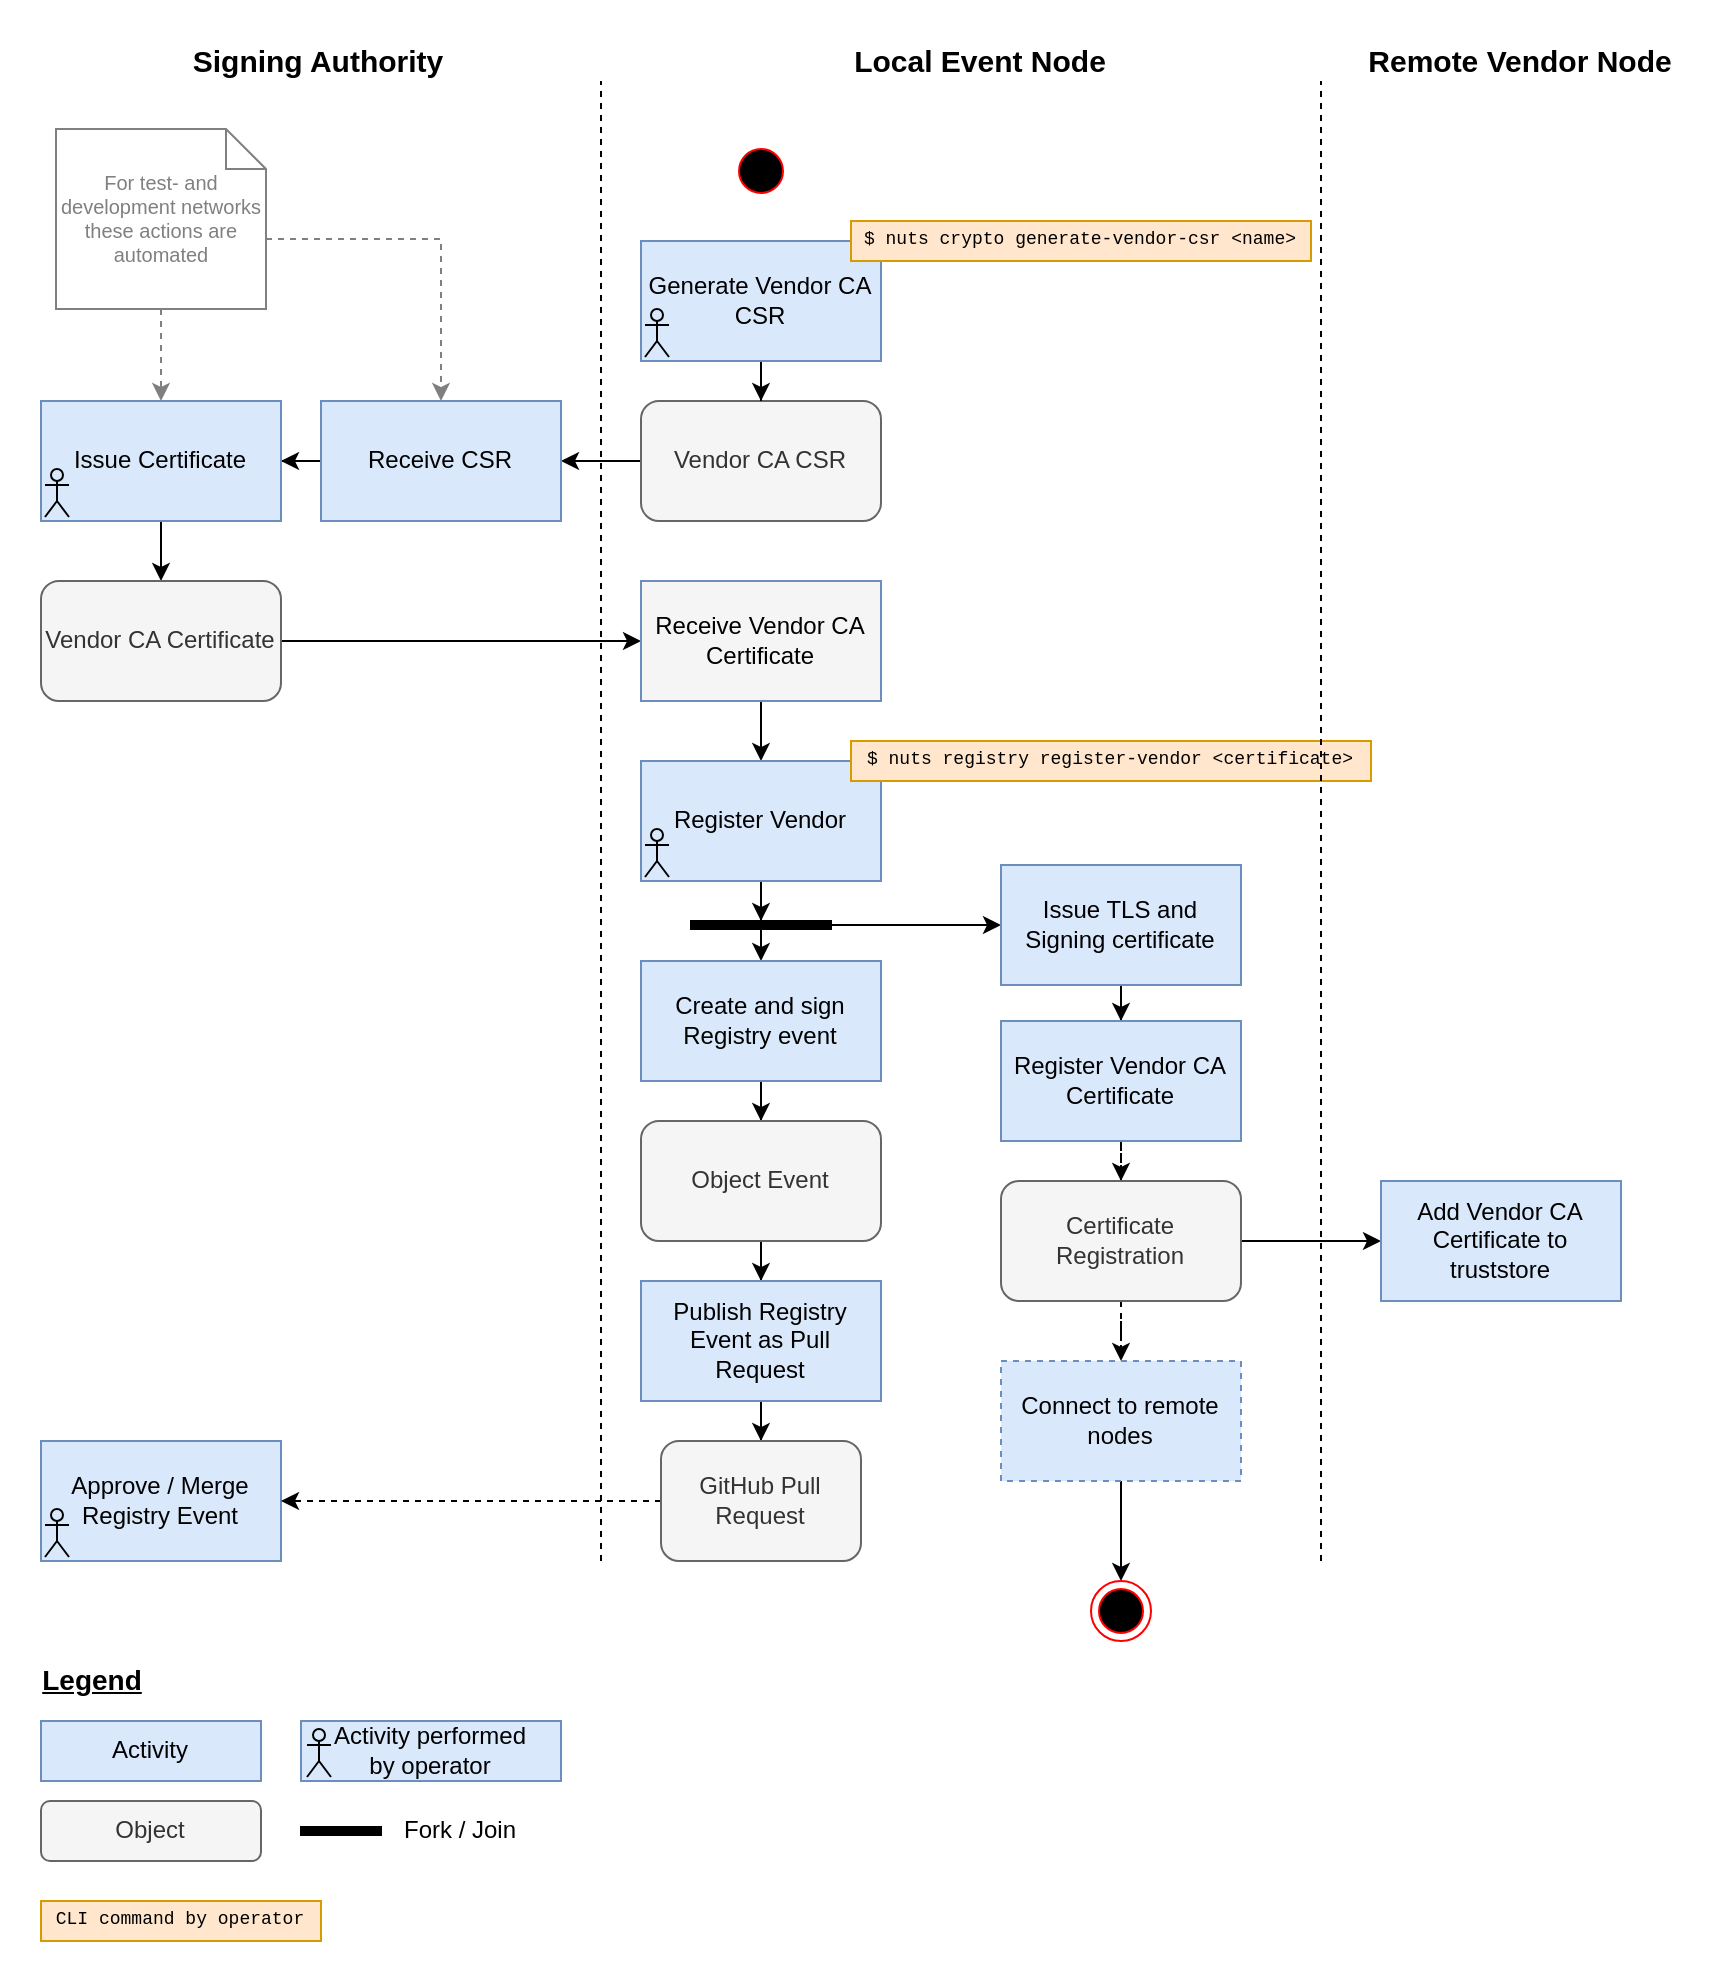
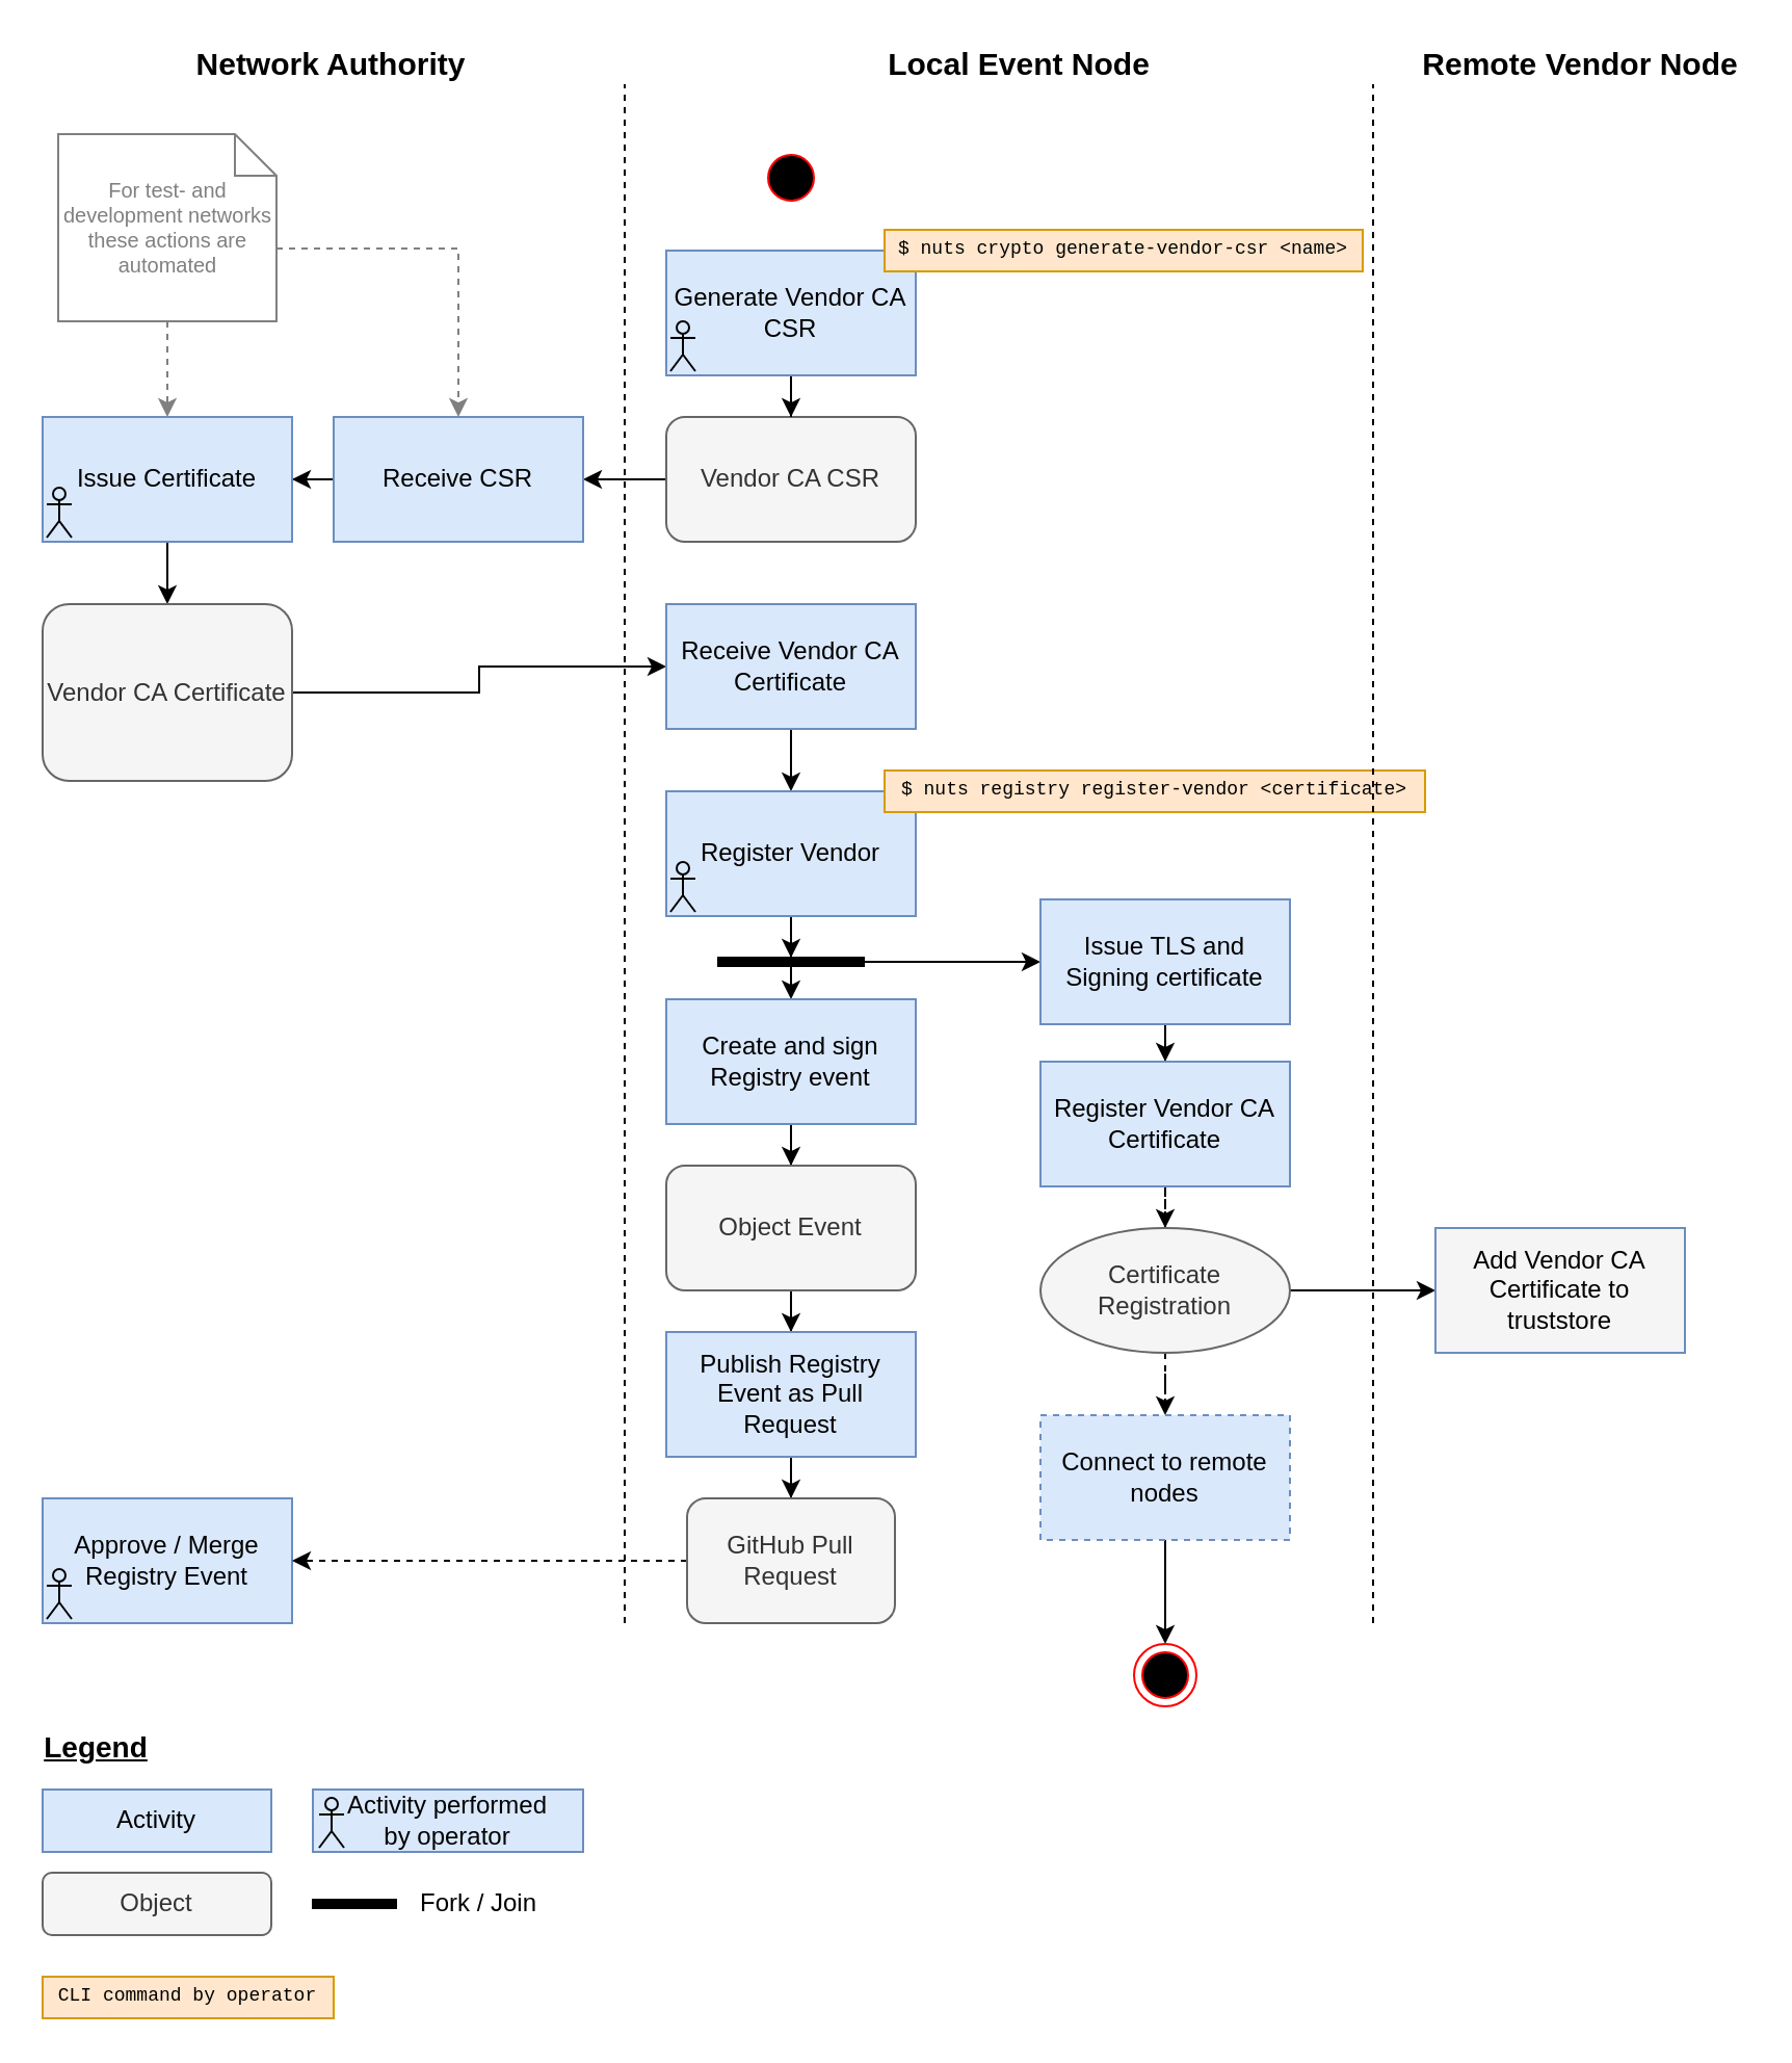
- <mxCell id="12" value="Signing Authority" style="text;html=1;strokeColor=none;fillColor=none;align=center;verticalAlign=middle;whiteSpace=wrap;rounded=0;fontStyle=1;fontSize=15;" parent="1" vertex="1"><mxGeometry x="89" y="20" width="140" height="20" as="geometry" /></mxCell>
+ <mxCell id="12" value="Network Authority" style="text;html=1;strokeColor=none;fillColor=none;align=center;verticalAlign=middle;whiteSpace=wrap;rounded=0;fontStyle=1;fontSize=15;" parent="1" vertex="1"><mxGeometry x="89" y="20" width="140" height="20" as="geometry" /></mxCell>
- <mxCell id="19" value="Vendor CA Certificate" style="rounded=1;whiteSpace=wrap;html=1;fillColor=#f5f5f5;strokeColor=#666666;fontColor=#333333;" parent="1" vertex="1"><mxGeometry x="20" y="290" width="120" height="60" as="geometry" /></mxCell>
+ <mxCell id="19" value="Vendor CA Certificate" style="rounded=1;whiteSpace=wrap;html=1;fillColor=#f5f5f5;strokeColor=#666666;fontColor=#333333;" parent="1" vertex="1"><mxGeometry x="20" y="290" width="120" height="85" as="geometry" /></mxCell>
- <mxCell id="21" value="Receive Vendor CA Certificate" style="rounded=0;whiteSpace=wrap;html=1;fillColor=#f5f5f5;strokeColor=#6c8ebf;" parent="1" vertex="1"><mxGeometry x="320" y="290" width="120" height="60" as="geometry" /></mxCell>
+ <mxCell id="21" value="Receive Vendor CA Certificate" style="rounded=0;whiteSpace=wrap;html=1;fillColor=#dae8fc;strokeColor=#6c8ebf;" parent="1" vertex="1"><mxGeometry x="320" y="290" width="120" height="60" as="geometry" /></mxCell>
- <mxCell id="45" value="Certificate Registration" style="rounded=1;whiteSpace=wrap;html=1;fillColor=#f5f5f5;strokeColor=#666666;fontColor=#333333;" parent="1" vertex="1"><mxGeometry x="500" y="590" width="120" height="60" as="geometry" /></mxCell>
+ <mxCell id="45" value="Certificate Registration" style="ellipse;whiteSpace=wrap;html=1;fillColor=#f5f5f5;strokeColor=#666666;fontColor=#333333;" parent="1" vertex="1"><mxGeometry x="500" y="590" width="120" height="60" as="geometry" /></mxCell>
- <mxCell id="48" value="Add Vendor CA Certificate to truststore" style="rounded=0;whiteSpace=wrap;html=1;fillColor=#dae8fc;strokeColor=#6c8ebf;" parent="1" vertex="1"><mxGeometry x="690" y="590" width="120" height="60" as="geometry" /></mxCell>
+ <mxCell id="48" value="Add Vendor CA Certificate to truststore" style="rounded=0;whiteSpace=wrap;html=1;fillColor=#f5f5f5;strokeColor=#6c8ebf;" parent="1" vertex="1"><mxGeometry x="690" y="590" width="120" height="60" as="geometry" /></mxCell>
